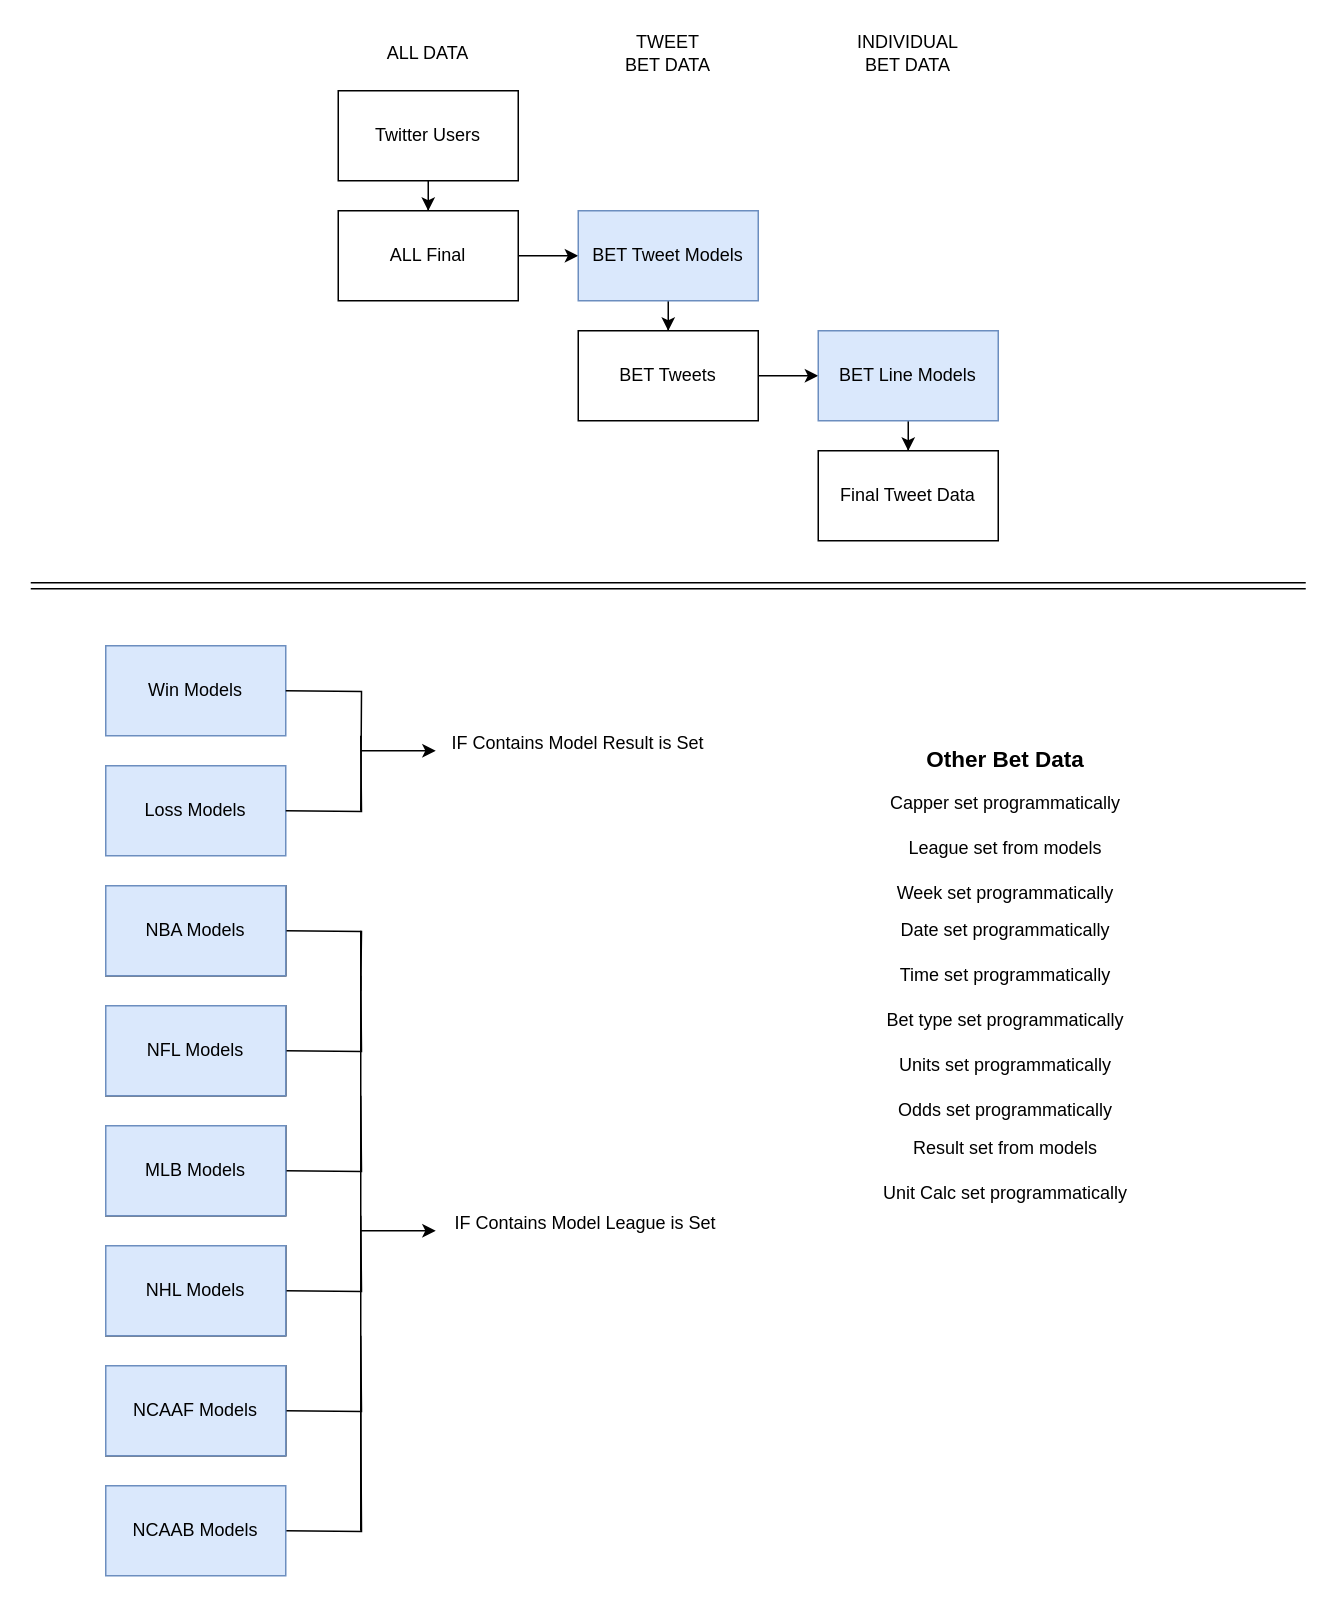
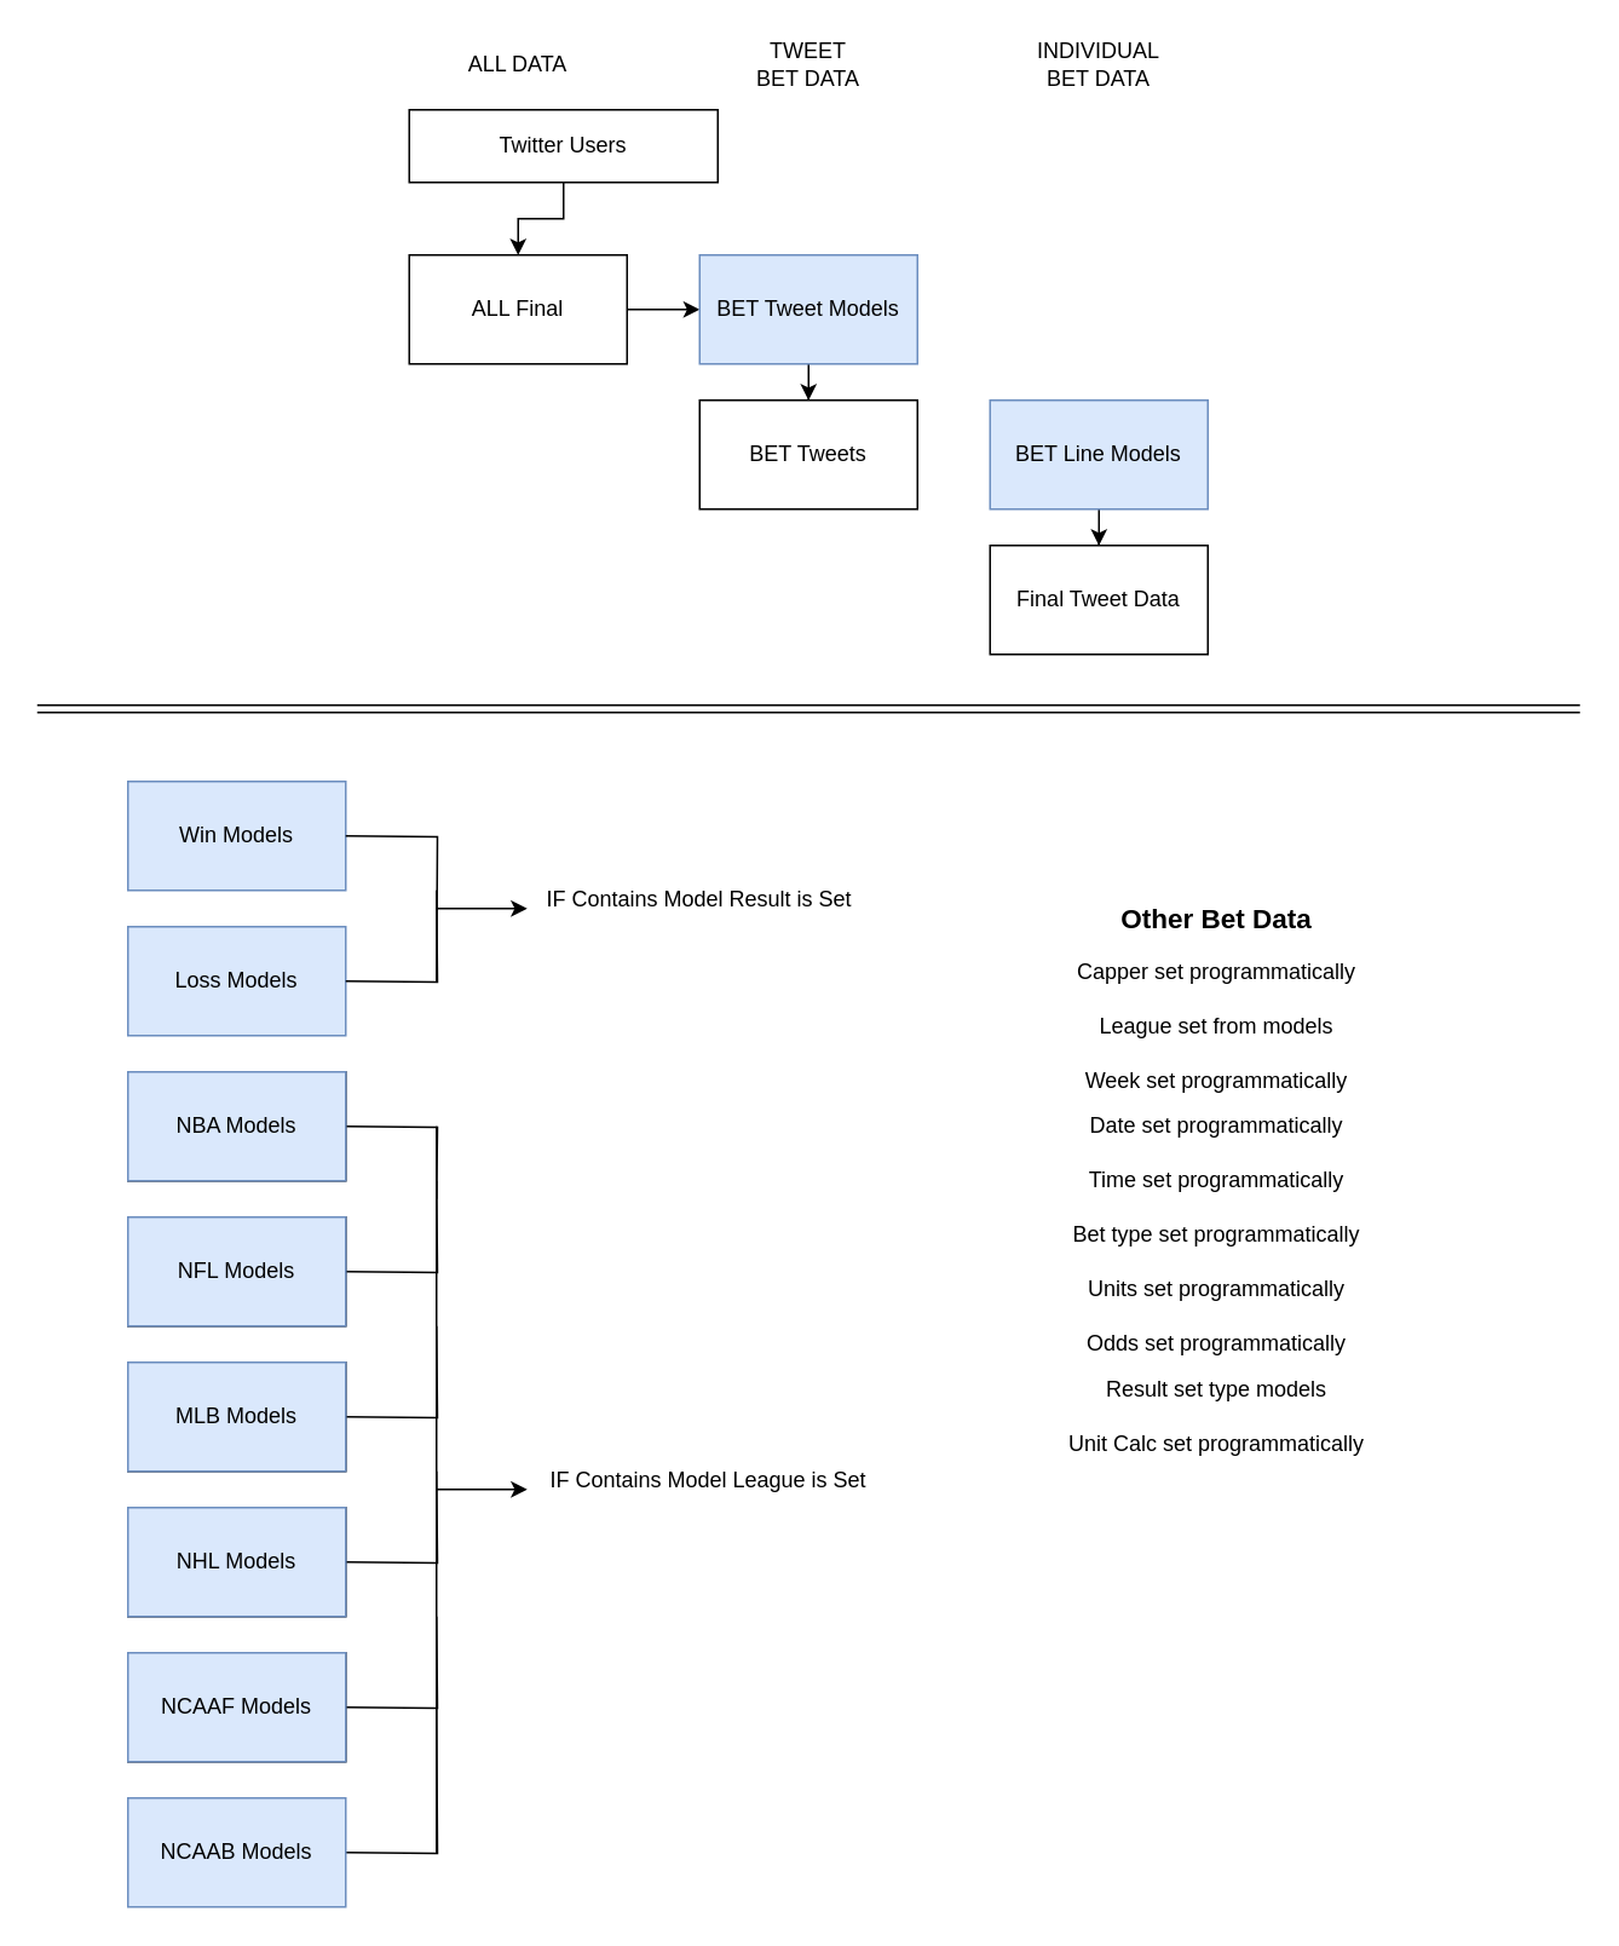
- <mxCell id="3" value="Twitter Users" style="rounded=0;whiteSpace=wrap;html=1;" vertex="1" parent="1"><mxGeometry x="225" y="60" width="120" height="60" as="geometry" /></mxCell>
+ <mxCell id="3" value="Twitter Users" style="rounded=0;whiteSpace=wrap;html=1;" vertex="1" parent="1"><mxGeometry x="225" y="60" width="170" height="40" as="geometry" /></mxCell>
- <mxCell id="8" value="" style="edgeStyle=orthogonalEdgeStyle;rounded=0;orthogonalLoop=1;jettySize=auto;html=1;" edge="1" parent="1" source="9" target="11"><mxGeometry relative="1" as="geometry" /></mxCell>
- <mxCell id="53" value="Result set from models" style="text;html=1;strokeColor=none;fillColor=none;align=center;verticalAlign=middle;whiteSpace=wrap;rounded=0;" vertex="1" parent="1"><mxGeometry x="520" y="750" width="300" height="30" as="geometry" /></mxCell>
+ <mxCell id="53" value="Result set type models" style="text;html=1;strokeColor=none;fillColor=none;align=center;verticalAlign=middle;whiteSpace=wrap;rounded=0;" vertex="1" parent="1"><mxGeometry x="520" y="750" width="300" height="30" as="geometry" /></mxCell>
